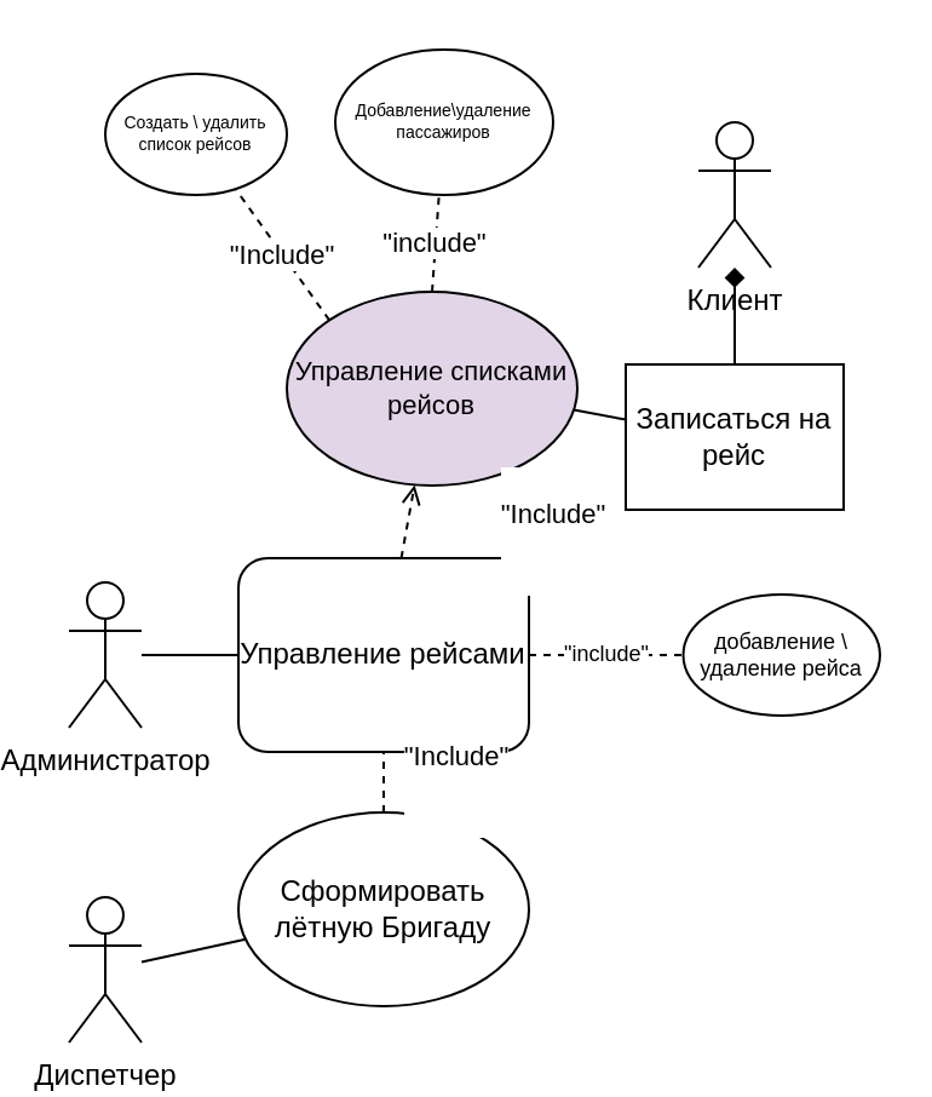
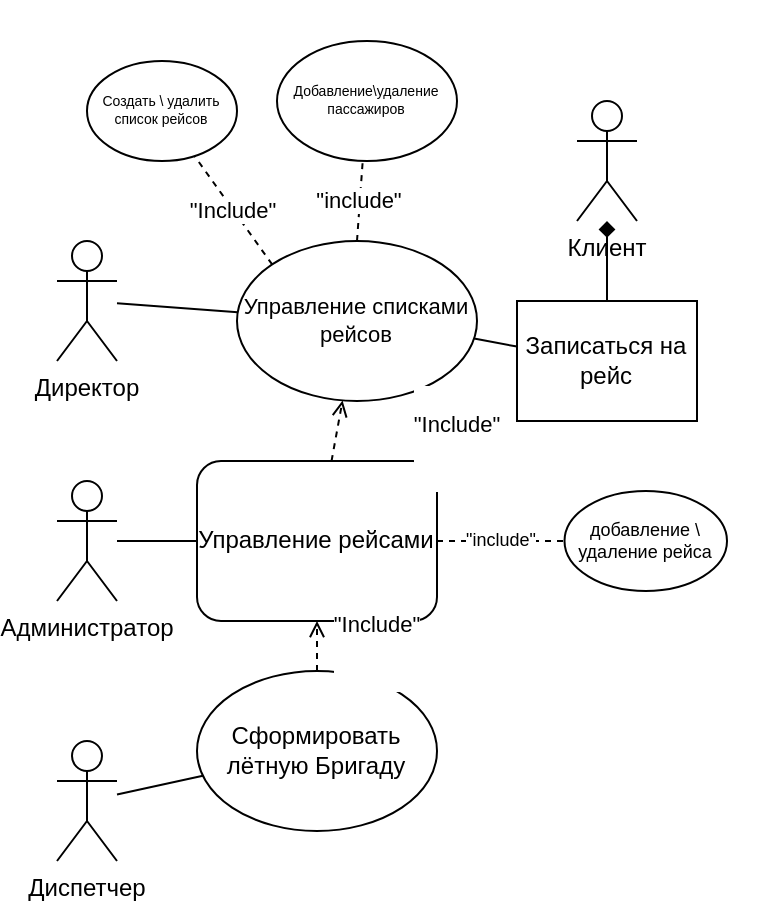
+ <mxCell id="11" value="Директор&lt;br&gt;" style="shape=umlActor;verticalLabelPosition=bottom;verticalAlign=top;html=1;outlineConnect=0;" parent="1" vertex="1"><mxGeometry x="20" y="120" width="30" height="60" as="geometry" /></mxCell>
+ <mxCell id="13" value="" style="endArrow=none;html=1;rounded=0;" parent="1" source="11" target="12" edge="1"><mxGeometry width="50" height="50" relative="1" as="geometry"><mxPoint x="40" y="220" as="sourcePoint" /><mxPoint x="90" y="170" as="targetPoint" /></mxGeometry></mxCell>
- <mxCell id="12" value="Управление списками рейсов" style="ellipse;whiteSpace=wrap;html=1;fontSize=11;fillColor=#e1d5e7;" parent="1" vertex="1"><mxGeometry x="110" y="120" width="120" height="80" as="geometry" /></mxCell>
+ <mxCell id="12" value="Управление списками рейсов" style="ellipse;whiteSpace=wrap;html=1;fontSize=11;" parent="1" vertex="1"><mxGeometry x="110" y="120" width="120" height="80" as="geometry" /></mxCell>
- <mxCell id="21" value="&#10;&lt;span style=&quot;color: rgb(0, 0, 0); font-family: Helvetica; font-size: 11px; font-style: normal; font-variant-ligatures: normal; font-variant-caps: normal; font-weight: 400; letter-spacing: normal; orphans: 2; text-align: center; text-indent: 0px; text-transform: none; widows: 2; word-spacing: 0px; -webkit-text-stroke-width: 0px; background-color: rgb(255, 255, 255); text-decoration-thickness: initial; text-decoration-style: initial; text-decoration-color: initial; float: none; display: inline !important;&quot;&gt;&quot;Include&quot;&lt;/span&gt;&#10;&#10;" style="endArrow=none;dashed=1;html=1;rounded=0;" edge="1" parent="1" source="4" target="5"><mxGeometry x="0.25" y="-30" width="50" height="50" relative="1" as="geometry"><mxPoint x="170" y="360" as="sourcePoint" /><mxPoint x="220" y="310" as="targetPoint" /><mxPoint as="offset" /></mxGeometry></mxCell>
+ <mxCell id="21" value="&#10;&lt;span style=&quot;color: rgb(0, 0, 0); font-family: Helvetica; font-size: 11px; font-style: normal; font-variant-ligatures: normal; font-variant-caps: normal; font-weight: 400; letter-spacing: normal; orphans: 2; text-align: center; text-indent: 0px; text-transform: none; widows: 2; word-spacing: 0px; -webkit-text-stroke-width: 0px; background-color: rgb(255, 255, 255); text-decoration-thickness: initial; text-decoration-style: initial; text-decoration-color: initial; float: none; display: inline !important;&quot;&gt;&quot;Include&quot;&lt;/span&gt;&#10;&#10;" style="endArrow=open;dashed=1;html=1;rounded=0;" edge="1" parent="1" source="4" target="5"><mxGeometry x="0.25" y="-30" width="50" height="50" relative="1" as="geometry"><mxPoint x="170" y="360" as="sourcePoint" /><mxPoint x="220" y="310" as="targetPoint" /><mxPoint as="offset" /></mxGeometry></mxCell>
